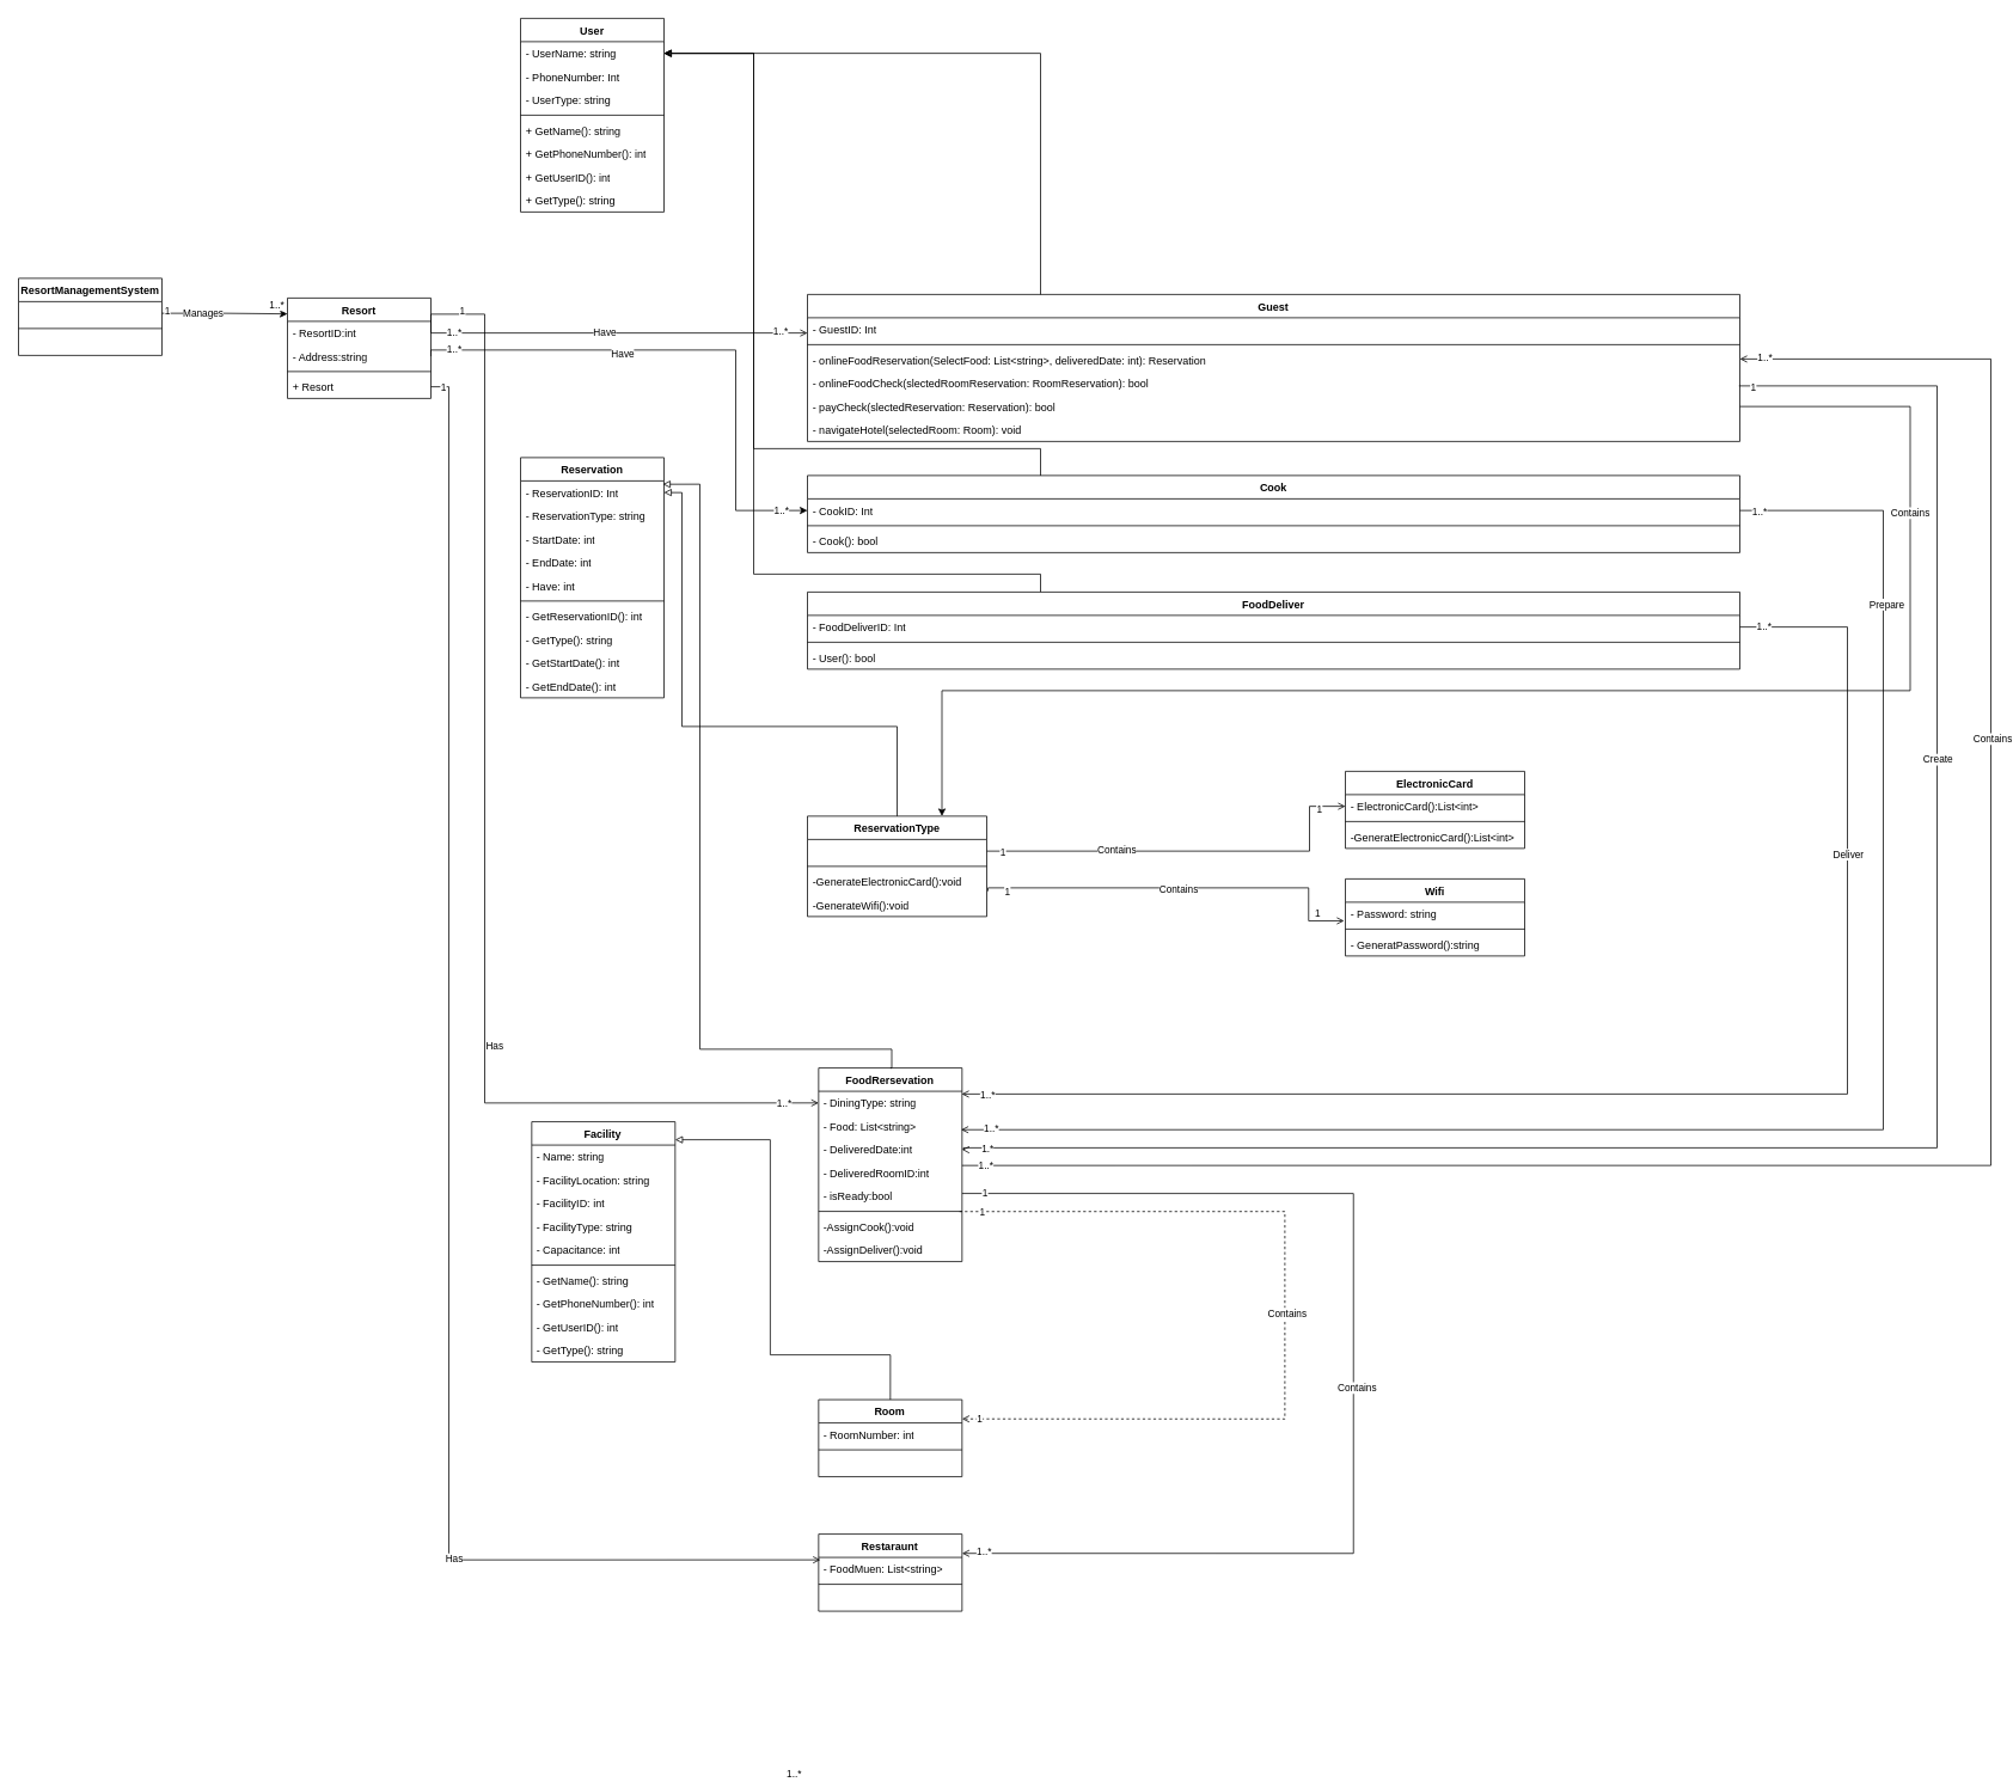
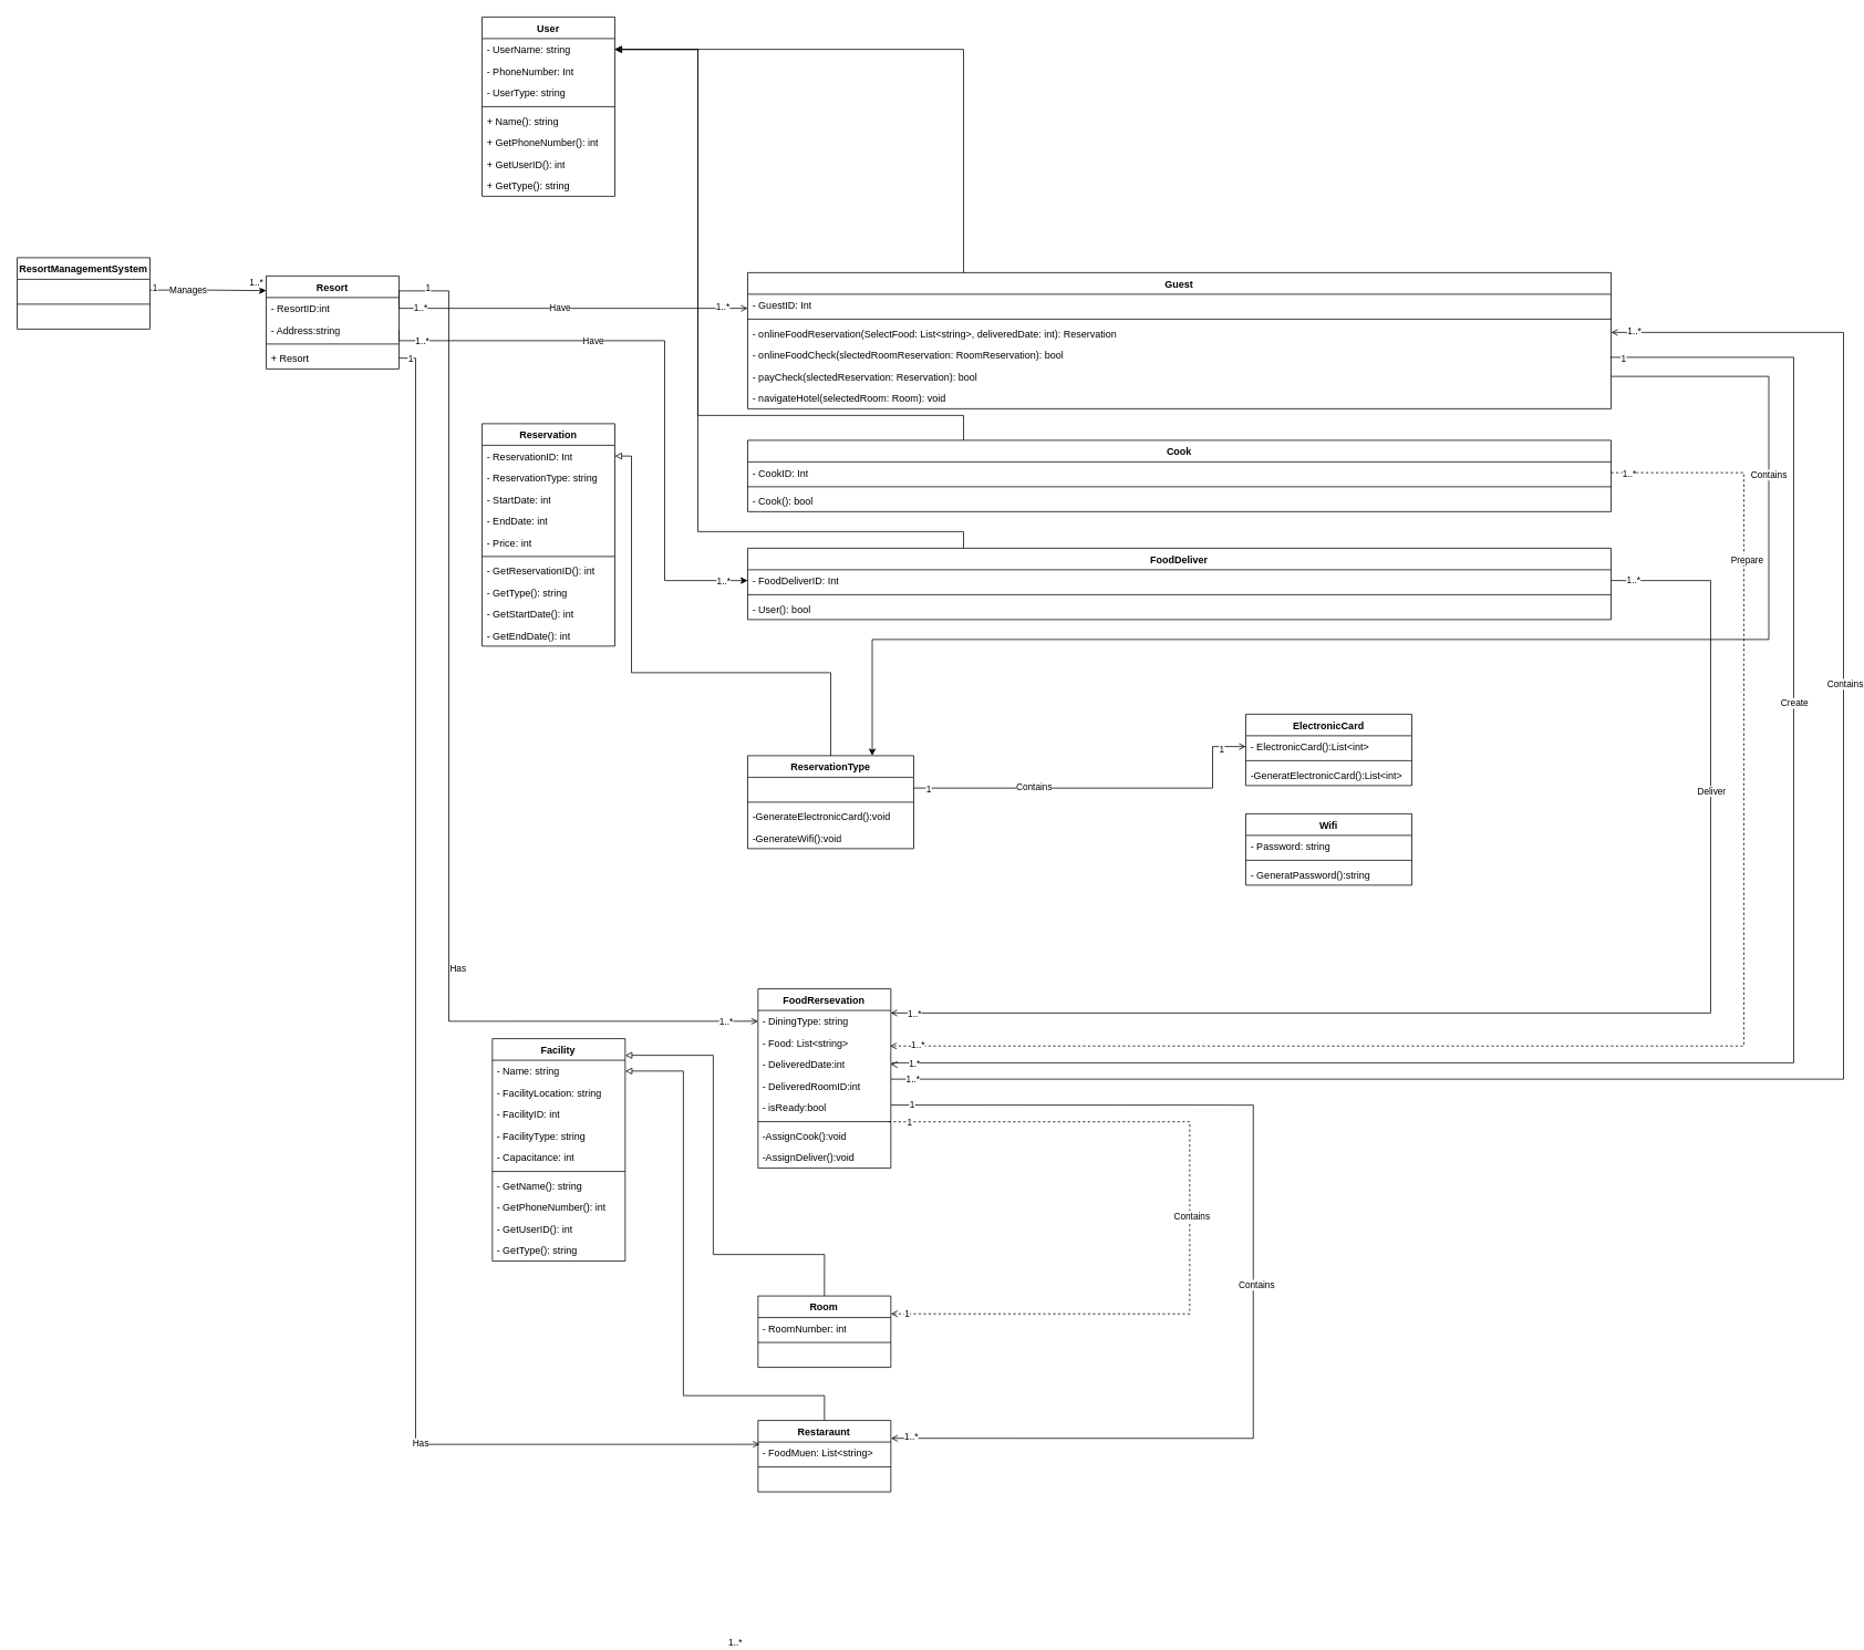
- <mxCell id="20" value="+ GetName(): string" style="text;strokeColor=none;fillColor=none;align=left;verticalAlign=top;spacingLeft=4;spacingRight=4;overflow=hidden;rotatable=0;points=[[0,0.5],[1,0.5]];portConstraint=eastwest;whiteSpace=wrap;html=1;" vertex="1" parent="15"><mxGeometry y="112" width="160" height="26" as="geometry" /></mxCell>
+ <mxCell id="20" value="+ Name(): string" style="text;strokeColor=none;fillColor=none;align=left;verticalAlign=top;spacingLeft=4;spacingRight=4;overflow=hidden;rotatable=0;points=[[0,0.5],[1,0.5]];portConstraint=eastwest;whiteSpace=wrap;html=1;" vertex="1" parent="15"><mxGeometry y="112" width="160" height="26" as="geometry" /></mxCell>
- <mxCell id="90" style="edgeStyle=orthogonalEdgeStyle;rounded=0;orthogonalLoop=1;jettySize=auto;html=1;exitX=1;exitY=0.5;exitDx=0;exitDy=0;entryX=0;entryY=0.5;entryDx=0;entryDy=0;" edge="1" parent="1" source="26" target="12"><mxGeometry relative="1" as="geometry"><Array as="points"><mxPoint x="480" y="390" /><mxPoint x="820" y="390" /><mxPoint x="820" y="569" /></Array></mxGeometry></mxCell>
- <mxCell id="91" value="1..*" style="edgeLabel;html=1;align=center;verticalAlign=middle;resizable=0;points=[];" connectable="0" vertex="1" parent="90"><mxGeometry x="-0.786" y="2" relative="1" as="geometry"><mxPoint x="-33" as="offset" /></mxGeometry></mxCell>
- <mxCell id="92" value="1..*" style="edgeLabel;html=1;align=center;verticalAlign=middle;resizable=0;points=[];" connectable="0" vertex="1" parent="90"><mxGeometry x="0.846" y="1" relative="1" as="geometry"><mxPoint x="17" as="offset" /></mxGeometry></mxCell>
- <mxCell id="93" value="Have" style="edgeLabel;html=1;align=center;verticalAlign=middle;resizable=0;points=[];" connectable="0" vertex="1" parent="90"><mxGeometry x="-0.276" y="-3" relative="1" as="geometry"><mxPoint x="1" as="offset" /></mxGeometry></mxCell>
+ <mxCell id="120" style="edgeStyle=orthogonalEdgeStyle;rounded=0;orthogonalLoop=1;jettySize=auto;html=1;exitX=1;exitY=0.5;exitDx=0;exitDy=0;entryX=0;entryY=0.5;entryDx=0;entryDy=0;" edge="1" parent="1" source="26" target="117"><mxGeometry relative="1" as="geometry"><Array as="points"><mxPoint x="480" y="410" /><mxPoint x="800" y="410" /><mxPoint x="800" y="699" /></Array></mxGeometry></mxCell>
+ <mxCell id="121" value="1..*" style="edgeLabel;html=1;align=center;verticalAlign=middle;resizable=0;points=[];" connectable="0" vertex="1" parent="120"><mxGeometry x="-0.89" relative="1" as="geometry"><mxPoint as="offset" /></mxGeometry></mxCell>
+ <mxCell id="122" value="Have" style="edgeLabel;html=1;align=center;verticalAlign=middle;resizable=0;points=[];" connectable="0" vertex="1" parent="120"><mxGeometry x="-0.318" y="1" relative="1" as="geometry"><mxPoint as="offset" /></mxGeometry></mxCell>
+ <mxCell id="123" value="1..*" style="edgeLabel;html=1;align=center;verticalAlign=middle;resizable=0;points=[];" connectable="0" vertex="1" parent="120"><mxGeometry x="0.898" relative="1" as="geometry"><mxPoint x="7" as="offset" /></mxGeometry></mxCell>
- <mxCell id="43" value="- Have: int" style="text;strokeColor=none;fillColor=none;align=left;verticalAlign=top;spacingLeft=4;spacingRight=4;overflow=hidden;rotatable=0;points=[[0,0.5],[1,0.5]];portConstraint=eastwest;whiteSpace=wrap;html=1;" vertex="1" parent="38"><mxGeometry y="130" width="160" height="26" as="geometry" /></mxCell>
+ <mxCell id="43" value="- Price: int" style="text;strokeColor=none;fillColor=none;align=left;verticalAlign=top;spacingLeft=4;spacingRight=4;overflow=hidden;rotatable=0;points=[[0,0.5],[1,0.5]];portConstraint=eastwest;whiteSpace=wrap;html=1;" vertex="1" parent="38"><mxGeometry y="130" width="160" height="26" as="geometry" /></mxCell>
- <mxCell id="65" style="edgeStyle=orthogonalEdgeStyle;rounded=0;orthogonalLoop=1;jettySize=auto;html=1;exitX=0.5;exitY=0;exitDx=0;exitDy=0;entryX=0.992;entryY=0.111;entryDx=0;entryDy=0;entryPerimeter=0;endArrow=block;endFill=0;" edge="1" parent="1" source="2" target="38"><mxGeometry relative="1" as="geometry"><Array as="points"><mxPoint x="994" y="1191" /><mxPoint x="994" y="1170" /><mxPoint x="780" y="1170" /><mxPoint x="780" y="540" /></Array></mxGeometry></mxCell>
- <mxCell id="142" style="edgeStyle=orthogonalEdgeStyle;rounded=0;orthogonalLoop=1;jettySize=auto;html=1;exitX=1.007;exitY=-0.089;exitDx=0;exitDy=0;endArrow=open;endFill=0;exitPerimeter=0;entryX=-0.007;entryY=0.8;entryDx=0;entryDy=0;entryPerimeter=0;" edge="1" parent="1" source="141" target="129"><mxGeometry relative="1" as="geometry"><mxPoint x="1458" y="919" as="targetPoint" /><Array as="points"><mxPoint x="1101" y="990" /><mxPoint x="1459" y="990" /></Array></mxGeometry></mxCell>
- <mxCell id="143" value="Contains" style="edgeLabel;html=1;align=center;verticalAlign=middle;resizable=0;points=[];" connectable="0" vertex="1" parent="142"><mxGeometry x="-0.014" y="-1" relative="1" as="geometry"><mxPoint as="offset" /></mxGeometry></mxCell>
- <mxCell id="144" value="1" style="edgeLabel;html=1;align=center;verticalAlign=middle;resizable=0;points=[];" connectable="0" vertex="1" parent="142"><mxGeometry x="-0.821" y="-3" relative="1" as="geometry"><mxPoint x="-14" as="offset" /></mxGeometry></mxCell>
- <mxCell id="145" value="1" style="edgeLabel;html=1;align=center;verticalAlign=middle;resizable=0;points=[];" connectable="0" vertex="1" parent="142"><mxGeometry x="0.776" y="-2" relative="1" as="geometry"><mxPoint x="11" as="offset" /></mxGeometry></mxCell>
- <mxCell id="111" style="edgeStyle=orthogonalEdgeStyle;rounded=0;orthogonalLoop=1;jettySize=auto;html=1;exitX=1;exitY=0.5;exitDx=0;exitDy=0;entryX=0.993;entryY=0.648;entryDx=0;entryDy=0;endArrow=open;endFill=0;entryPerimeter=0;" edge="1" parent="1" source="12" target="4"><mxGeometry relative="1" as="geometry"><mxPoint x="1080" y="1020" as="targetPoint" /><Array as="points"><mxPoint x="2100" y="569" /><mxPoint x="2100" y="1260" /></Array></mxGeometry></mxCell>
+ <mxCell id="111" style="edgeStyle=orthogonalEdgeStyle;rounded=0;orthogonalLoop=1;jettySize=auto;html=1;exitX=1;exitY=0.5;exitDx=0;exitDy=0;entryX=0.993;entryY=0.648;entryDx=0;entryDy=0;endArrow=open;endFill=0;entryPerimeter=0;dashed=1;" edge="1" parent="1" source="12" target="4"><mxGeometry relative="1" as="geometry"><mxPoint x="1080" y="1020" as="targetPoint" /><Array as="points"><mxPoint x="2100" y="569" /><mxPoint x="2100" y="1260" /></Array></mxGeometry></mxCell>
+ <mxCell id="102" style="edgeStyle=orthogonalEdgeStyle;rounded=0;orthogonalLoop=1;jettySize=auto;html=1;exitX=0.5;exitY=0;exitDx=0;exitDy=0;entryX=1;entryY=0.5;entryDx=0;entryDy=0;endArrow=block;endFill=0;" edge="1" parent="1" source="103" target="50"><mxGeometry relative="1" as="geometry"><Array as="points"><mxPoint x="992.45" y="1680.95" /><mxPoint x="822.45" y="1680.95" /><mxPoint x="822.45" y="1289.95" /></Array></mxGeometry></mxCell>
